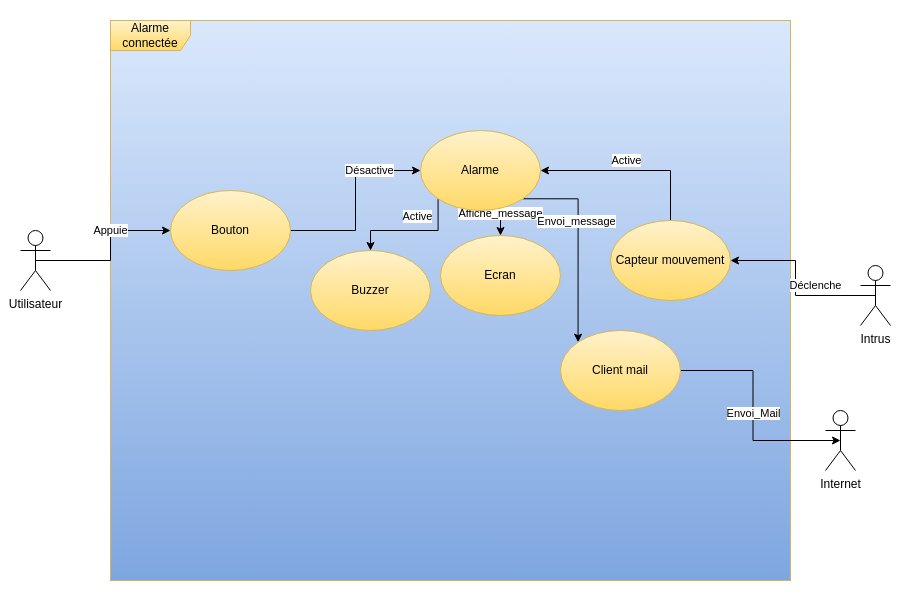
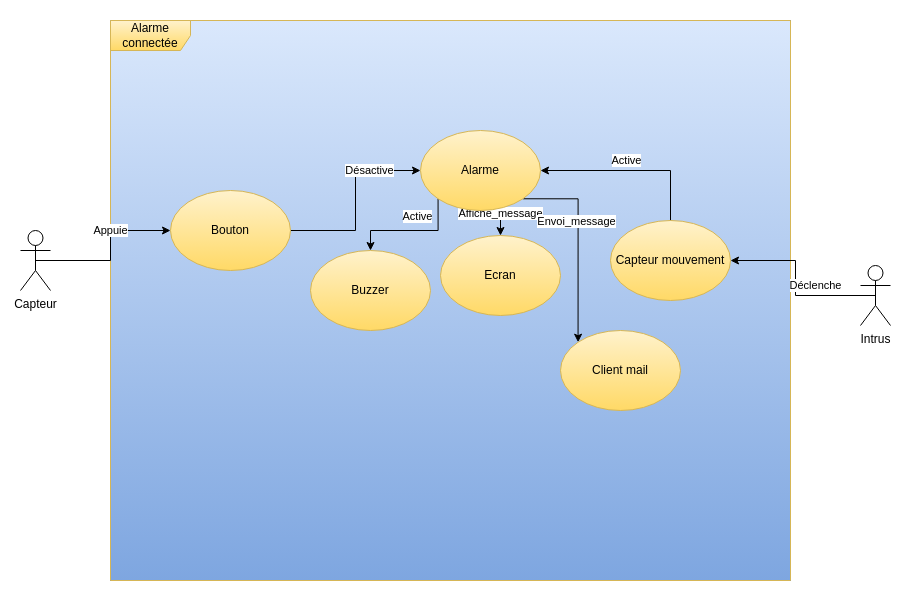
- <mxCell id="5" value="Utilisateur" style="shape=umlActor;verticalLabelPosition=bottom;verticalAlign=top;html=1;" vertex="1" parent="1"><mxGeometry x="20" y="230" width="30" height="60" as="geometry" /></mxCell>
+ <mxCell id="5" value="Capteur" style="shape=umlActor;verticalLabelPosition=bottom;verticalAlign=top;html=1;" vertex="1" parent="1"><mxGeometry x="20" y="230" width="30" height="60" as="geometry" /></mxCell>
- <mxCell id="21" value="Envoi_Mail" style="edgeStyle=orthogonalEdgeStyle;rounded=0;orthogonalLoop=1;jettySize=auto;html=1;entryX=0.5;entryY=0.5;entryDx=0;entryDy=0;entryPerimeter=0;" edge="1" parent="1" source="22" target="14"><mxGeometry relative="1" as="geometry" /></mxCell>
- <mxCell id="14" value="Internet" style="shape=umlActor;verticalLabelPosition=bottom;verticalAlign=top;html=1;outlineConnect=0;" vertex="1" parent="1"><mxGeometry x="825" y="410" width="30" height="60" as="geometry" /></mxCell>
